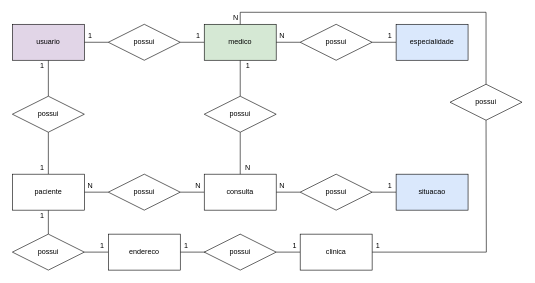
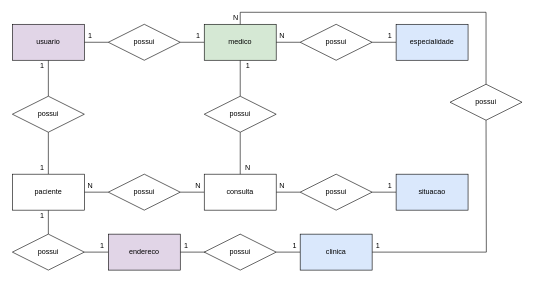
- <mxCell id="18" value="&lt;font style=&quot;vertical-align: inherit&quot;&gt;&lt;font style=&quot;vertical-align: inherit&quot;&gt;&lt;font style=&quot;vertical-align: inherit&quot;&gt;&lt;font style=&quot;vertical-align: inherit&quot;&gt;endereco&lt;/font&gt;&lt;/font&gt;&lt;/font&gt;&lt;/font&gt;" style="rounded=0;whiteSpace=wrap;html=1;" vertex="1" parent="1"><mxGeometry x="180" y="390" width="120" height="60" as="geometry" /></mxCell>
+ <mxCell id="18" value="&lt;font style=&quot;vertical-align: inherit&quot;&gt;&lt;font style=&quot;vertical-align: inherit&quot;&gt;&lt;font style=&quot;vertical-align: inherit&quot;&gt;&lt;font style=&quot;vertical-align: inherit&quot;&gt;endereco&lt;/font&gt;&lt;/font&gt;&lt;/font&gt;&lt;/font&gt;" style="rounded=0;whiteSpace=wrap;html=1;fillColor=#e1d5e7;" vertex="1" parent="1"><mxGeometry x="180" y="390" width="120" height="60" as="geometry" /></mxCell>
- <mxCell id="22" value="&lt;font style=&quot;vertical-align: inherit&quot;&gt;&lt;font style=&quot;vertical-align: inherit&quot;&gt;&lt;font style=&quot;vertical-align: inherit&quot;&gt;&lt;font style=&quot;vertical-align: inherit&quot;&gt;&lt;font style=&quot;vertical-align: inherit&quot;&gt;&lt;font style=&quot;vertical-align: inherit&quot;&gt;clinica&lt;/font&gt;&lt;/font&gt;&lt;/font&gt;&lt;/font&gt;&lt;/font&gt;&lt;/font&gt;" style="rounded=0;whiteSpace=wrap;html=1;" vertex="1" parent="1"><mxGeometry x="500" y="390" width="120" height="60" as="geometry" /></mxCell>
+ <mxCell id="22" value="&lt;font style=&quot;vertical-align: inherit&quot;&gt;&lt;font style=&quot;vertical-align: inherit&quot;&gt;&lt;font style=&quot;vertical-align: inherit&quot;&gt;&lt;font style=&quot;vertical-align: inherit&quot;&gt;&lt;font style=&quot;vertical-align: inherit&quot;&gt;&lt;font style=&quot;vertical-align: inherit&quot;&gt;clinica&lt;/font&gt;&lt;/font&gt;&lt;/font&gt;&lt;/font&gt;&lt;/font&gt;&lt;/font&gt;" style="rounded=0;whiteSpace=wrap;html=1;fillColor=#dae8fc;" vertex="1" parent="1"><mxGeometry x="500" y="390" width="120" height="60" as="geometry" /></mxCell>
